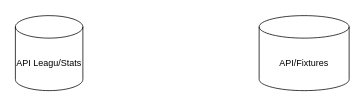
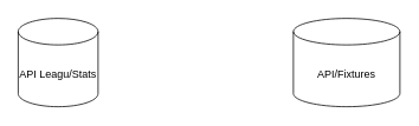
- <mxCell id="3" value="API/Fixtures" style="shape=cylinder3;whiteSpace=wrap;html=1;boundedLbl=1;backgroundOutline=1;size=15;" parent="1" vertex="1"><mxGeometry x="345" y="20" width="120" height="100" as="geometry" /></mxCell>
+ <mxCell id="3" value="API/Fixtures" style="shape=cylinder3;whiteSpace=wrap;html=1;boundedLbl=1;backgroundOutline=1;size=15;" parent="1" vertex="1"><mxGeometry x="330" y="20" width="120" height="100" as="geometry" /></mxCell>
